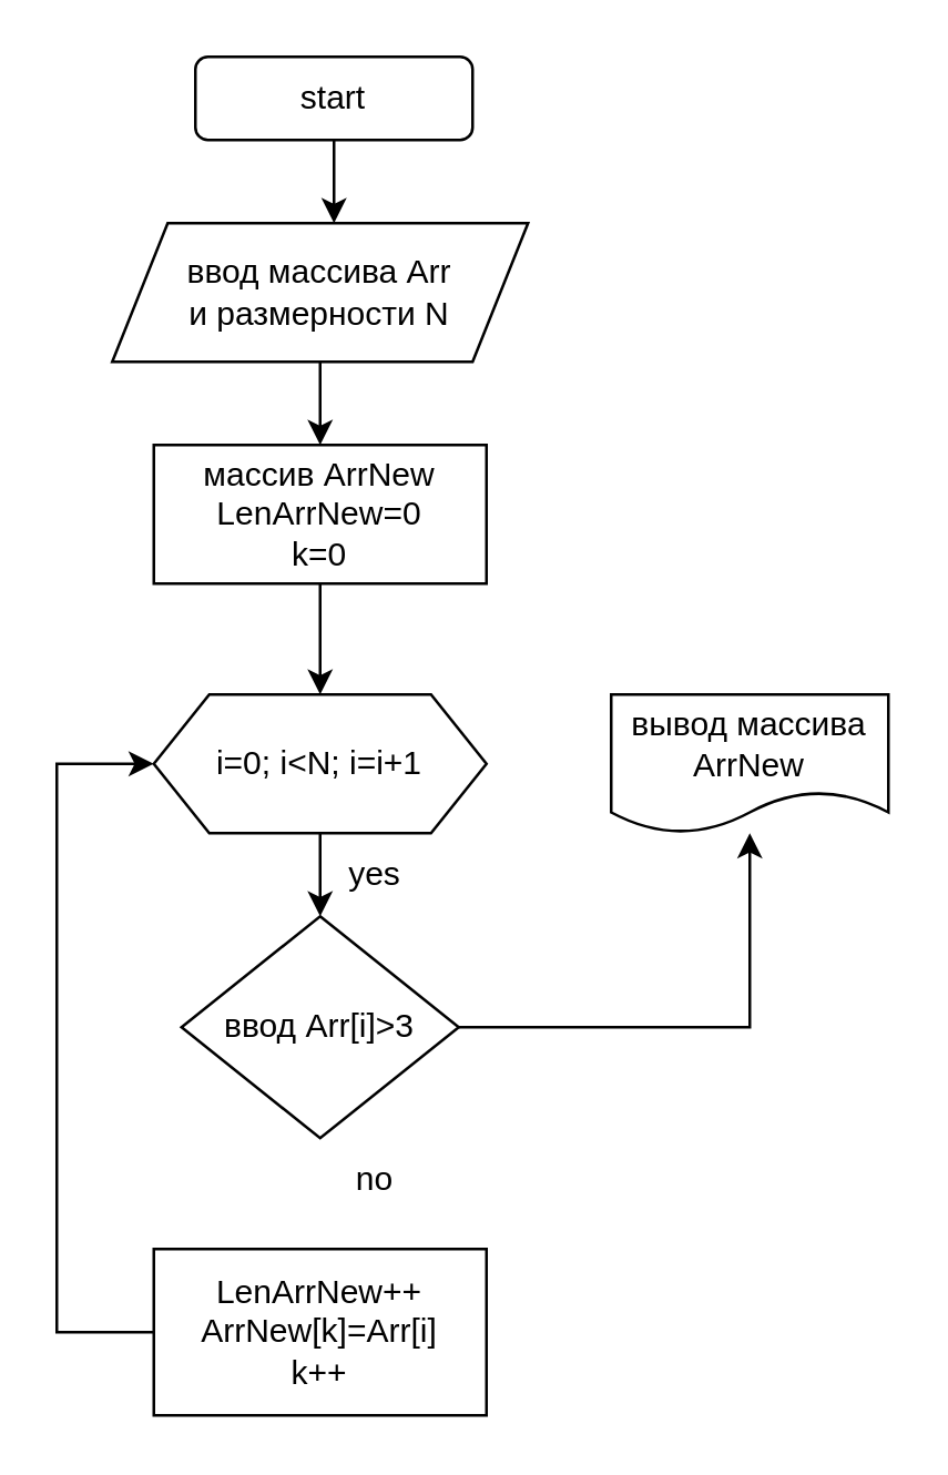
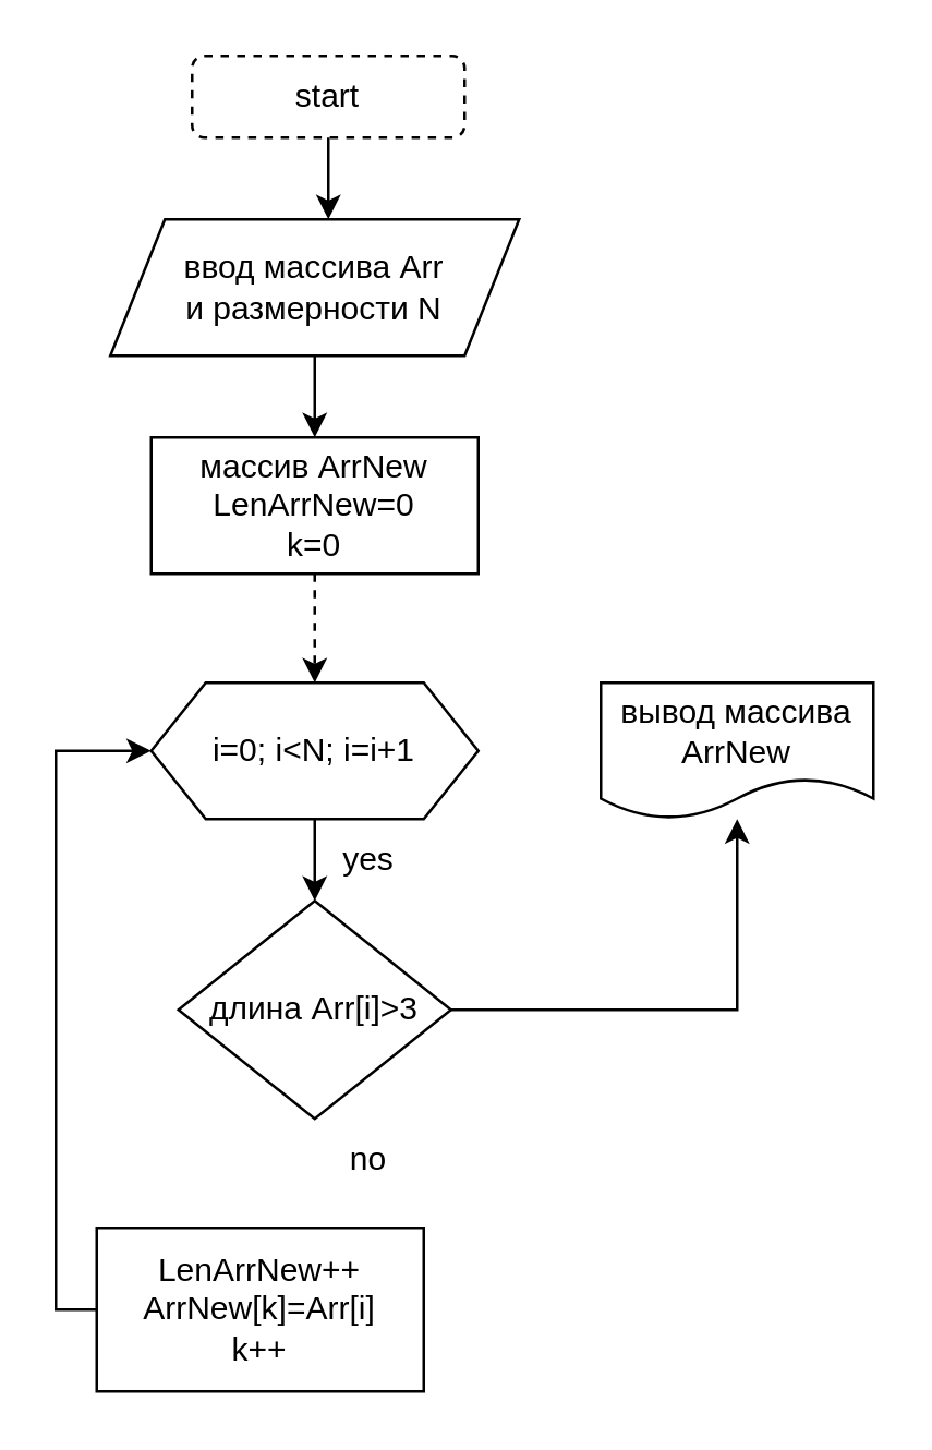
- <mxCell id="2" value="start" style="rounded=1;whiteSpace=wrap;html=1;" vertex="1" parent="1"><mxGeometry x="70" y="20" width="100" height="30" as="geometry" /></mxCell>
+ <mxCell id="2" value="start" style="rounded=1;whiteSpace=wrap;html=1;dashed=1;" vertex="1" parent="1"><mxGeometry x="70" y="20" width="100" height="30" as="geometry" /></mxCell>
- <mxCell id="12" value="" style="endArrow=classic;html=1;rounded=0;exitX=0.5;exitY=1;exitDx=0;exitDy=0;entryX=0.5;entryY=0;entryDx=0;entryDy=0;" edge="1" parent="1" source="11" target="7"><mxGeometry width="50" height="50" relative="1" as="geometry"><mxPoint x="430" y="220" as="sourcePoint" /><mxPoint x="480" y="170" as="targetPoint" /></mxGeometry></mxCell>
+ <mxCell id="12" value="" style="endArrow=classic;html=1;rounded=0;exitX=0.5;exitY=1;exitDx=0;exitDy=0;entryX=0.5;entryY=0;entryDx=0;entryDy=0;dashed=1;" edge="1" parent="1" source="11" target="7"><mxGeometry width="50" height="50" relative="1" as="geometry"><mxPoint x="430" y="220" as="sourcePoint" /><mxPoint x="480" y="170" as="targetPoint" /></mxGeometry></mxCell>
- <mxCell id="14" value="ввод Arr[i]&amp;gt;3" style="rhombus;whiteSpace=wrap;html=1;" vertex="1" parent="1"><mxGeometry x="65" y="330" width="100" height="80" as="geometry" /></mxCell>
+ <mxCell id="14" value="длина Arr[i]&amp;gt;3" style="rhombus;whiteSpace=wrap;html=1;" vertex="1" parent="1"><mxGeometry x="65" y="330" width="100" height="80" as="geometry" /></mxCell>
- <mxCell id="15" value="LenArrNew++&lt;br style=&quot;border-color: var(--border-color);&quot;&gt;ArrNew[k]=Arr[i]&lt;br&gt;k++" style="whiteSpace=wrap;html=1;" vertex="1" parent="1"><mxGeometry x="55" y="450" width="120" height="60" as="geometry" /></mxCell>
+ <mxCell id="15" value="LenArrNew++&lt;br style=&quot;border-color: var(--border-color);&quot;&gt;ArrNew[k]=Arr[i]&lt;br&gt;k++" style="whiteSpace=wrap;html=1;" vertex="1" parent="1"><mxGeometry x="35" y="450" width="120" height="60" as="geometry" /></mxCell>
